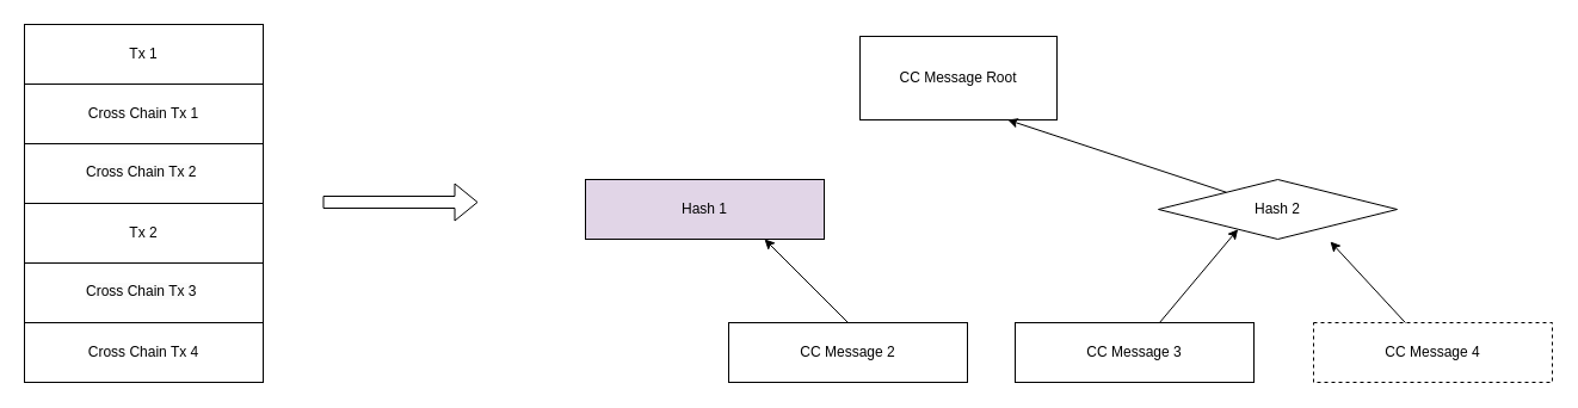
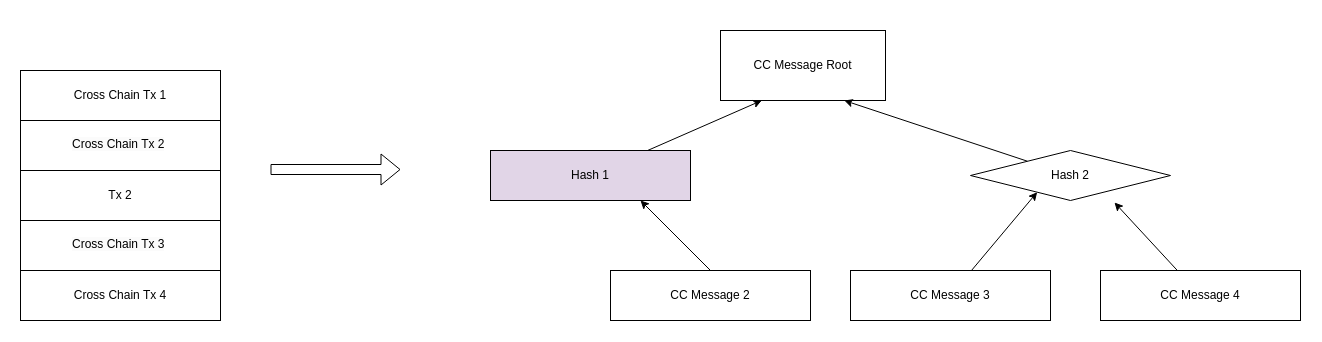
- <mxCell id="2" value="Tx 1" style="rounded=0;whiteSpace=wrap;html=1;" vertex="1" parent="1"><mxGeometry x="20" y="20" width="200" height="50" as="geometry" /></mxCell>
+ <mxCell id="17" style="rounded=0;orthogonalLoop=1;jettySize=auto;html=1;entryX=0.25;entryY=1;entryDx=0;entryDy=0;" edge="1" parent="1" source="18" target="11"><mxGeometry relative="1" as="geometry" /></mxCell>
- <mxCell id="16" value="CC Message 4" style="rounded=0;whiteSpace=wrap;html=1;dashed=1;" vertex="1" parent="1"><mxGeometry x="1100" y="270" width="200" height="50" as="geometry" /></mxCell>
+ <mxCell id="16" value="CC Message 4" style="rounded=0;whiteSpace=wrap;html=1;" vertex="1" parent="1"><mxGeometry x="1100" y="270" width="200" height="50" as="geometry" /></mxCell>
